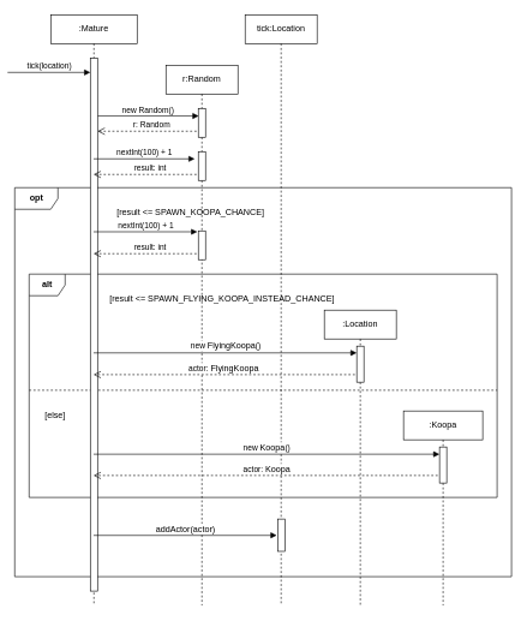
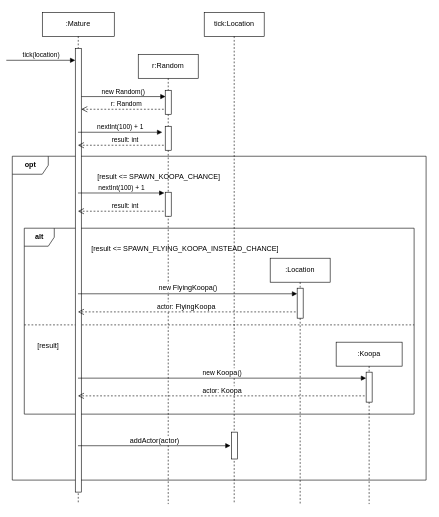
- <mxCell id="5" value="[else]" style="line;strokeWidth=1;dashed=1;labelPosition=center;verticalLabelPosition=bottom;align=left;verticalAlign=top;spacingLeft=20;spacingTop=15;" vertex="1" parent="3"><mxGeometry y="155" width="650" height="12.4" as="geometry" /></mxCell>
+ <mxCell id="5" value="[result]" style="line;strokeWidth=1;dashed=1;labelPosition=center;verticalLabelPosition=bottom;align=left;verticalAlign=top;spacingLeft=20;spacingTop=15;" vertex="1" parent="3"><mxGeometry y="155" width="650" height="12.4" as="geometry" /></mxCell>
